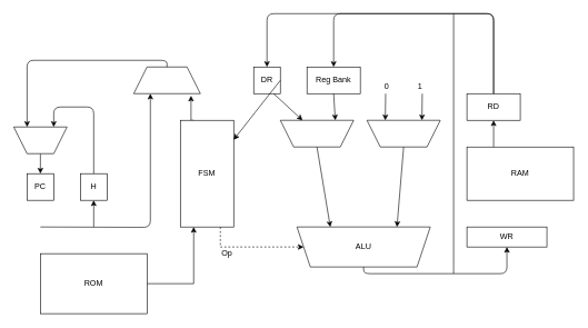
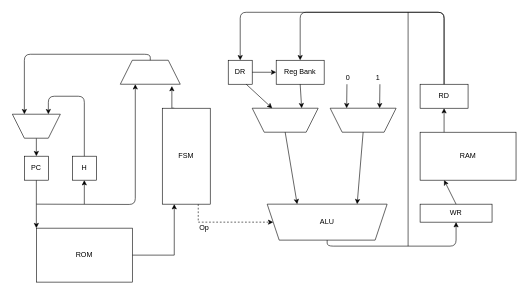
- <mxCell id="27" value="" style="endArrow=classic;html=1;exitX=1;exitY=0.5;exitDx=0;exitDy=0;" edge="1" parent="1" source="24" target="4"><mxGeometry width="50" height="50" relative="1" as="geometry"><mxPoint x="430" y="70" as="sourcePoint" /><mxPoint x="480" y="20" as="targetPoint" /></mxGeometry></mxCell>
+ <mxCell id="27" value="" style="endArrow=classic;html=1;exitX=1;exitY=0.5;exitDx=0;exitDy=0;entryX=0;entryY=0.5;entryDx=0;entryDy=0;" edge="1" parent="1" source="24" target="23"><mxGeometry width="50" height="50" relative="1" as="geometry"><mxPoint x="430" y="70" as="sourcePoint" /><mxPoint x="480" y="20" as="targetPoint" /></mxGeometry></mxCell>
+ <mxCell id="29" value="" style="endArrow=classic;html=1;exitX=0.5;exitY=0;exitDx=0;exitDy=0;entryX=0.25;entryY=1;entryDx=0;entryDy=0;" edge="1" parent="1" source="12" target="10"><mxGeometry width="50" height="50" relative="1" as="geometry"><mxPoint x="670" y="510" as="sourcePoint" /><mxPoint x="720" y="460" as="targetPoint" /></mxGeometry></mxCell>
+ <mxCell id="13" style="edgeStyle=orthogonalEdgeStyle;rounded=0;orthogonalLoop=1;jettySize=auto;html=1;exitX=0.5;exitY=1;exitDx=0;exitDy=0;entryX=0;entryY=0;entryDx=0;entryDy=0;" edge="1" parent="1" source="14" target="6"><mxGeometry relative="1" as="geometry"><Array as="points"><mxPoint x="60" y="340" /><mxPoint x="60" y="340" /></Array></mxGeometry></mxCell>
